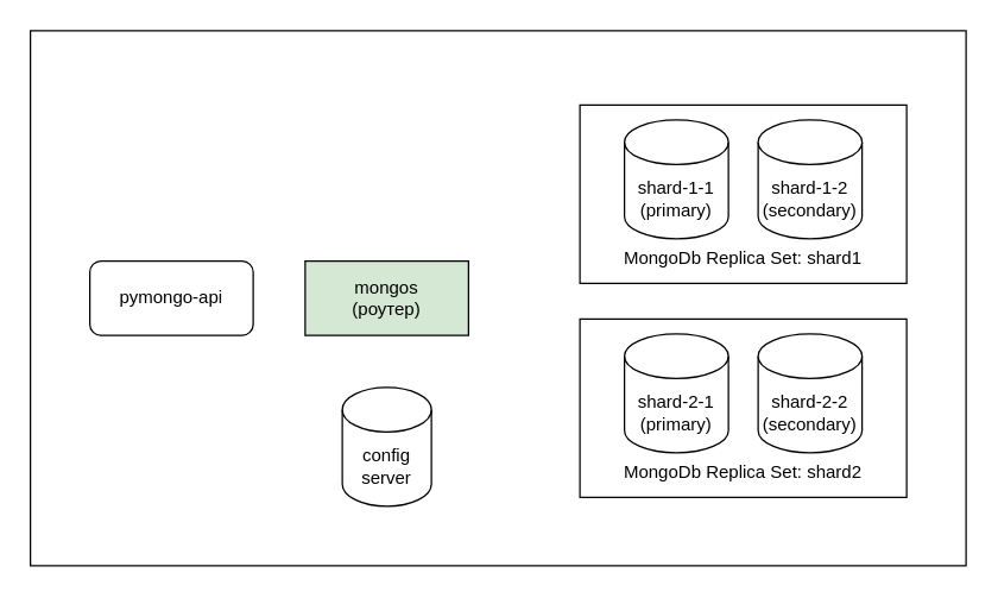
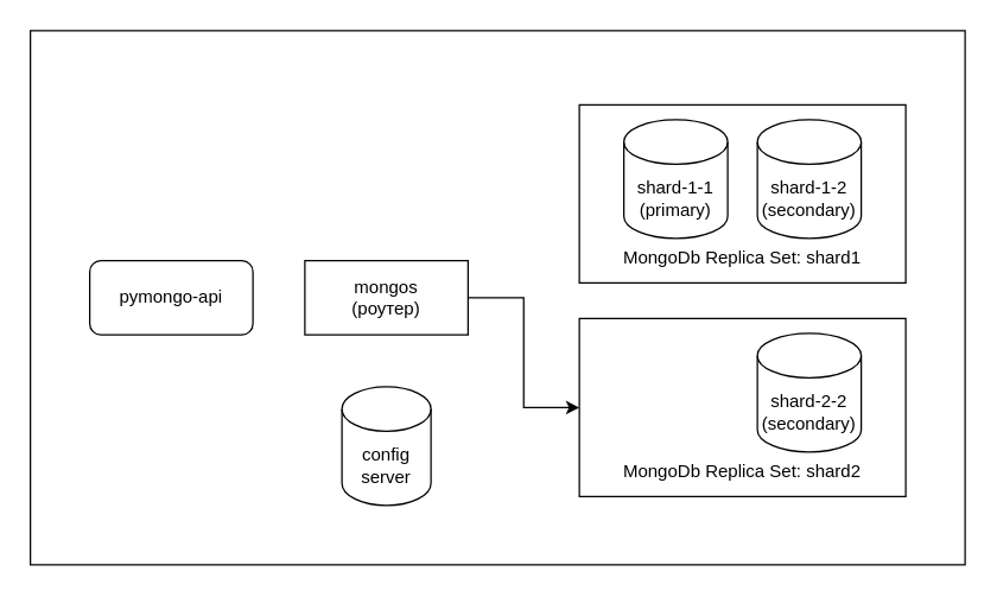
- <mxCell id="4" value="mongos&lt;br&gt;(роутер)" style="rounded=0;whiteSpace=wrap;html=1;fillColor=#d5e8d4;" parent="1" vertex="1"><mxGeometry x="205" y="175" width="110" height="50" as="geometry" /></mxCell>
+ <mxCell id="4" value="mongos&lt;br&gt;(роутер)" style="rounded=0;whiteSpace=wrap;html=1;" parent="1" vertex="1"><mxGeometry x="205" y="175" width="110" height="50" as="geometry" /></mxCell>
+ <mxCell id="3" style="edgeStyle=orthogonalEdgeStyle;rounded=0;orthogonalLoop=1;jettySize=auto;html=1;entryX=0;entryY=0.5;entryDx=0;entryDy=0;" parent="1" source="4" target="10" edge="1"><mxGeometry relative="1" as="geometry"><mxPoint x="370" y="250.029" as="targetPoint" /></mxGeometry></mxCell>
- <mxCell id="11" value="shard-2-1&lt;br&gt;(primary)" style="shape=cylinder3;whiteSpace=wrap;html=1;boundedLbl=1;backgroundOutline=1;size=15;" vertex="1" parent="1"><mxGeometry x="420" y="224" width="70" height="80" as="geometry" /></mxCell>
